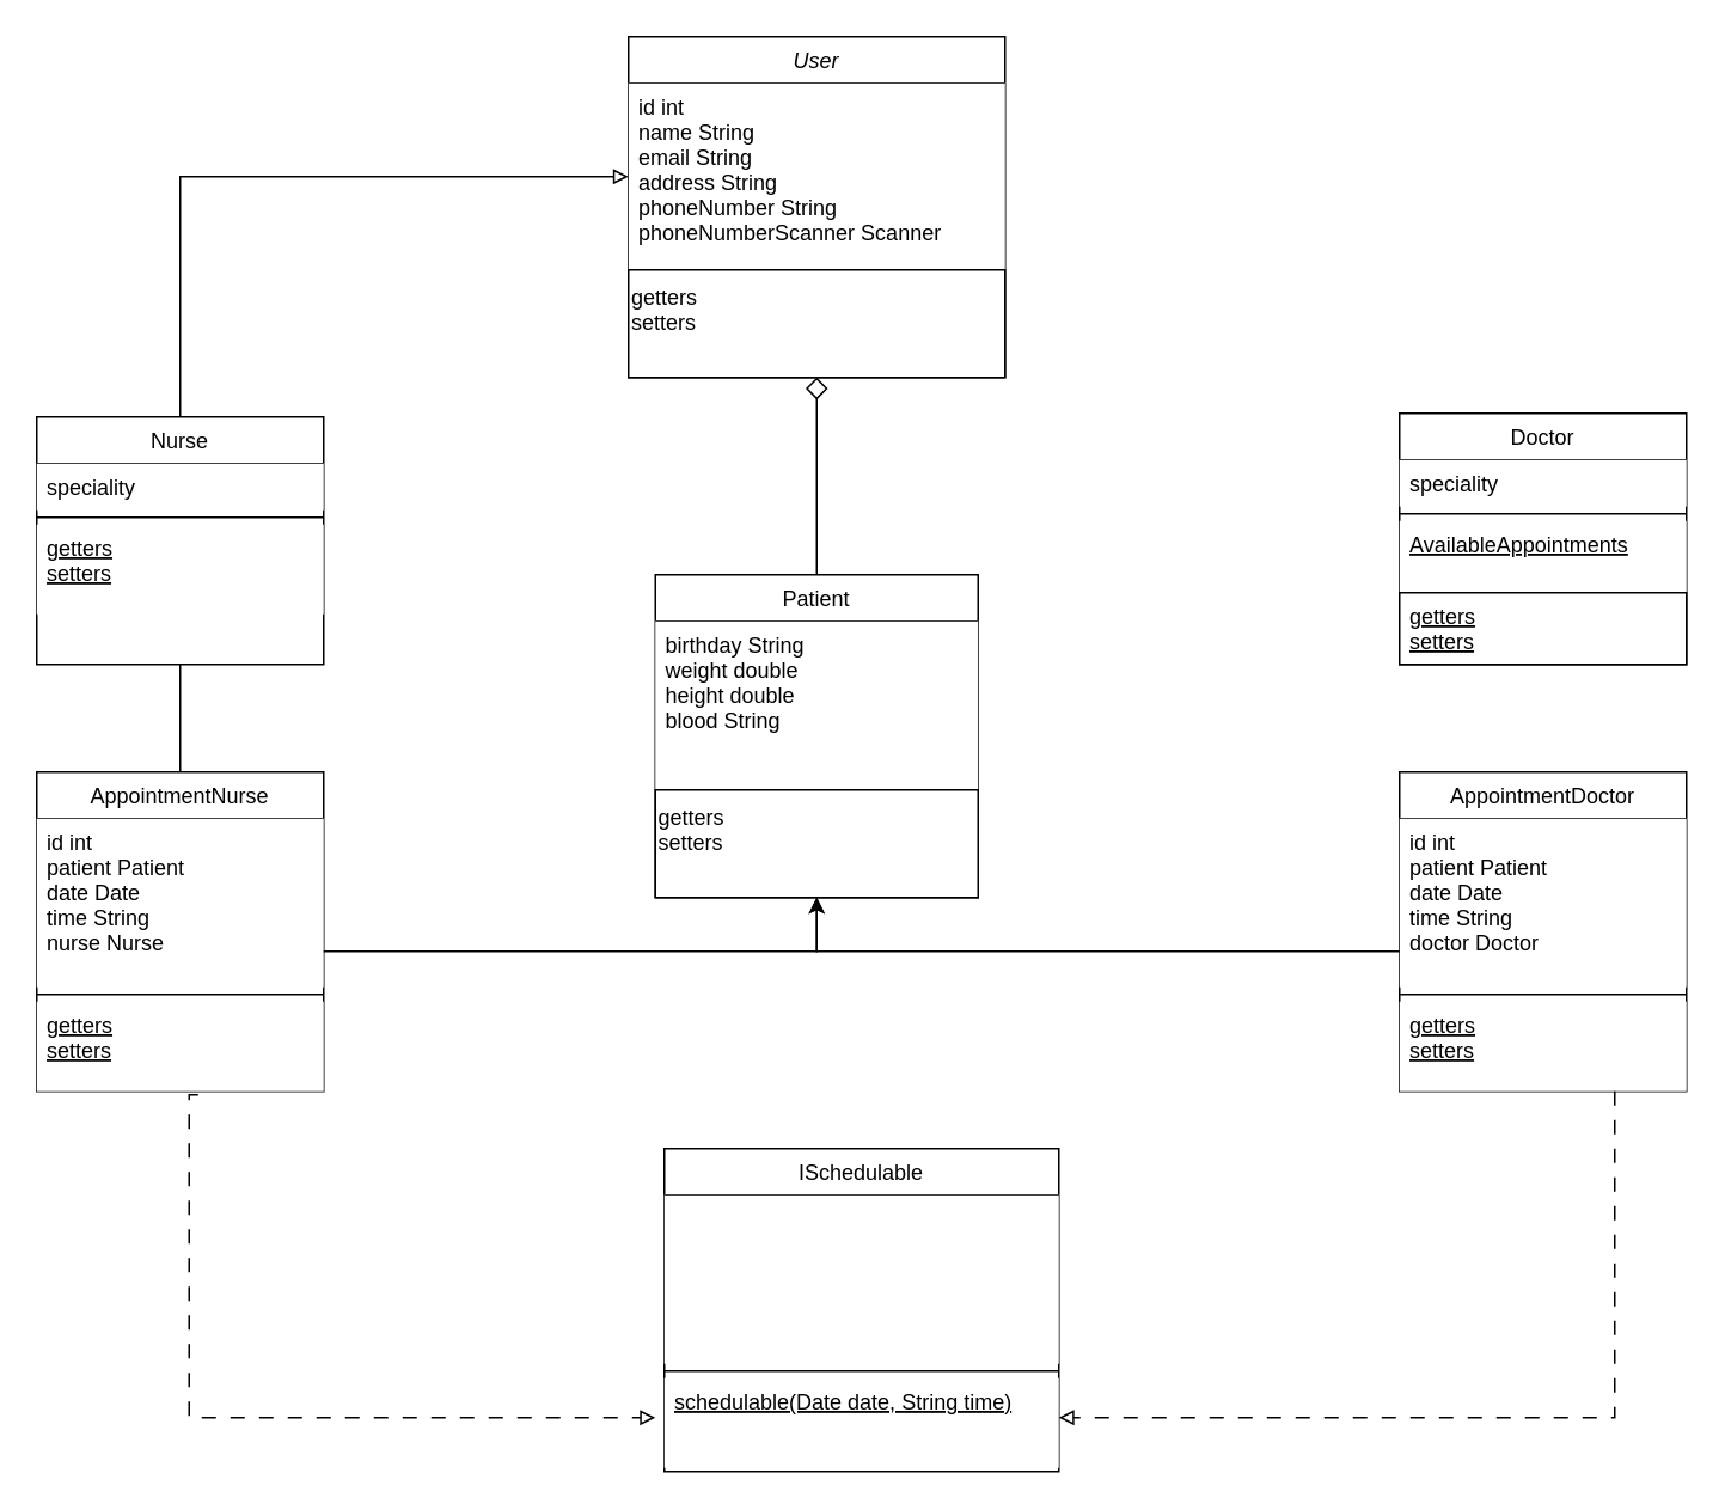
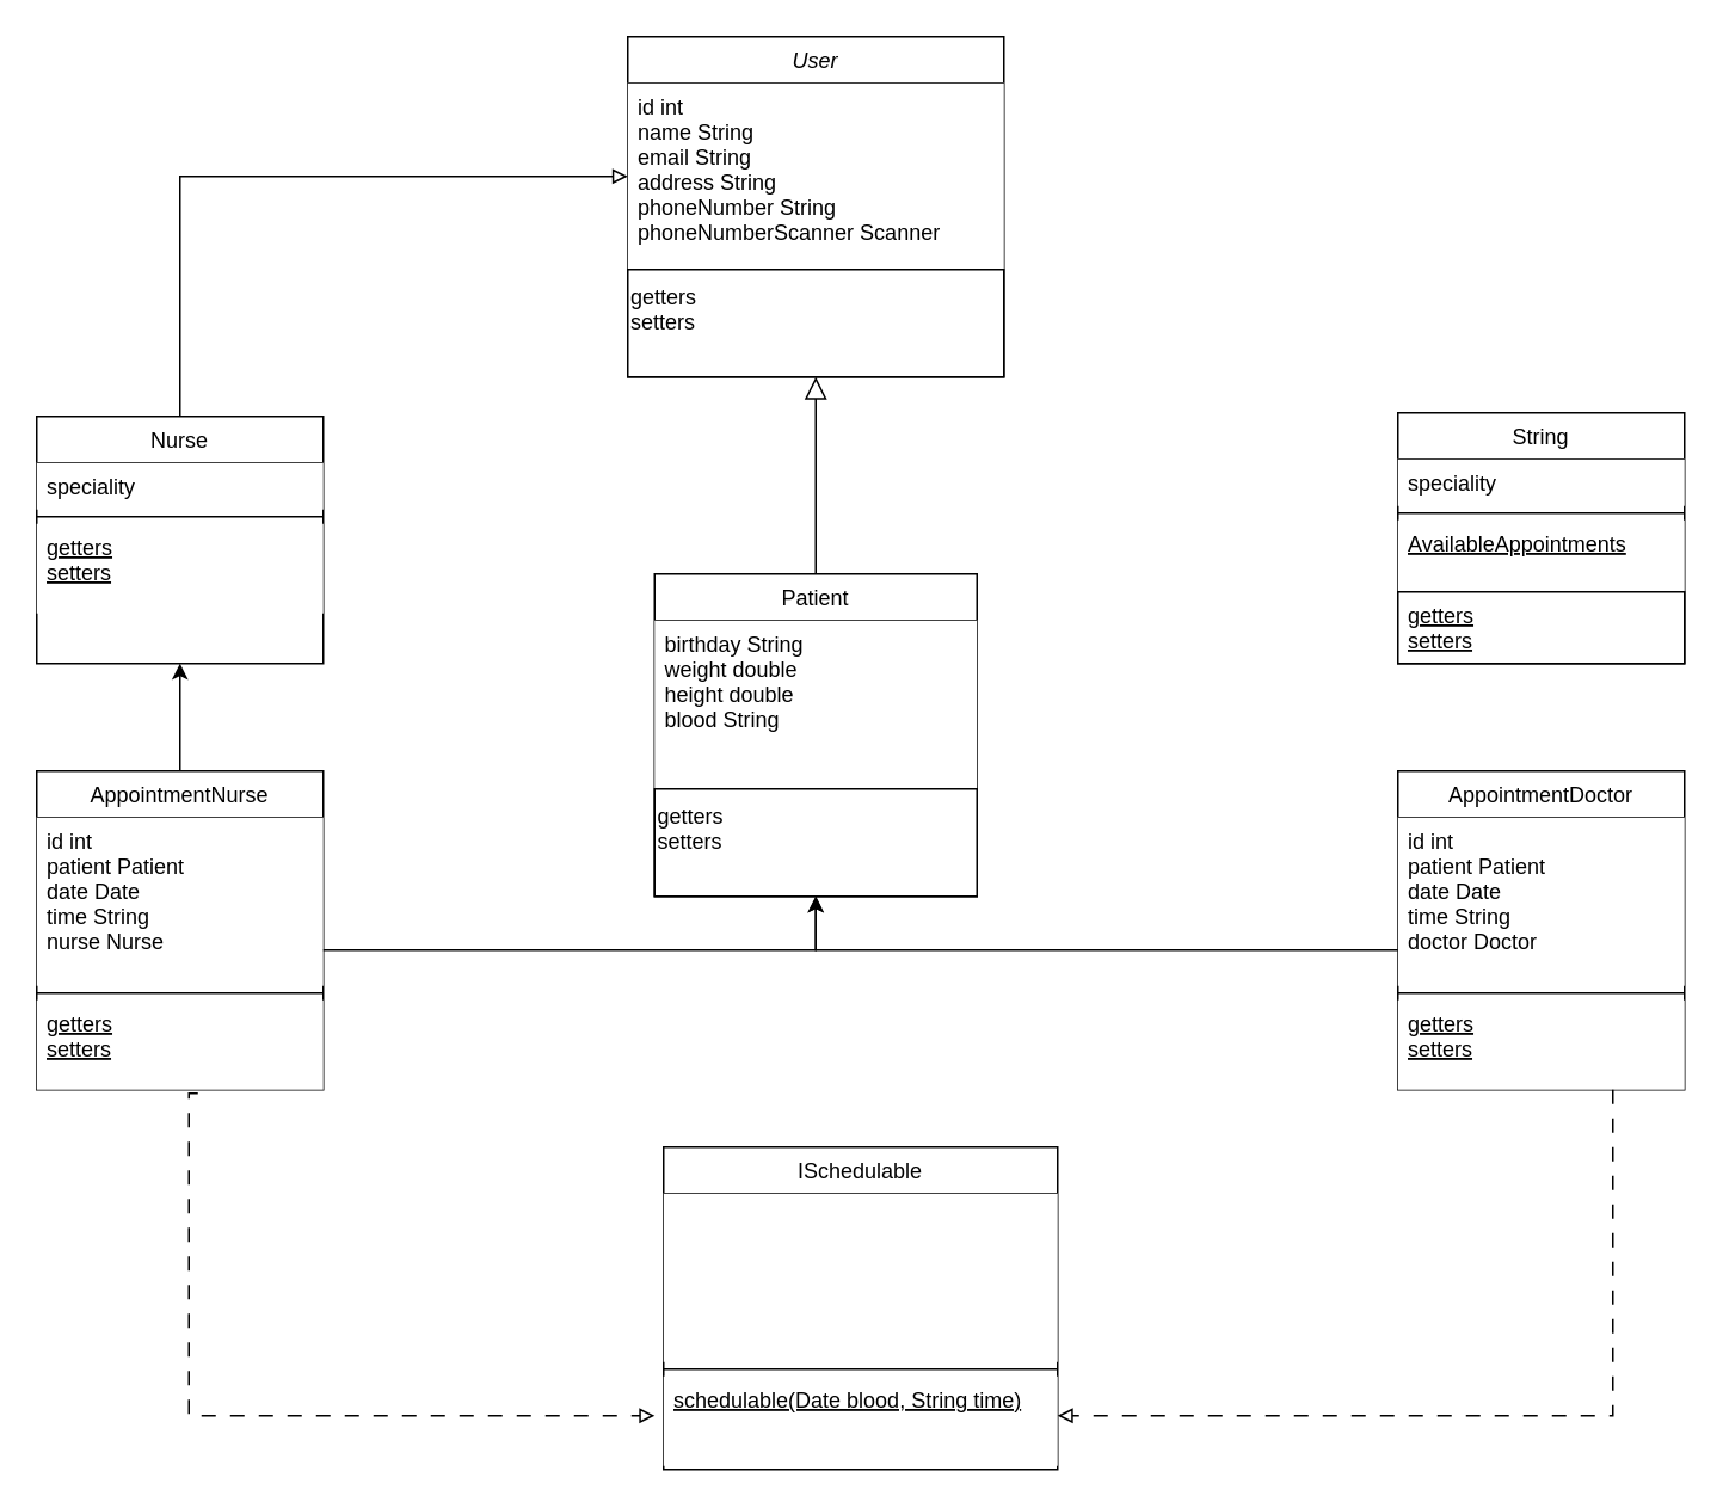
- <mxCell id="13" value="" style="endArrow=diamond;endSize=10;endFill=0;shadow=0;strokeWidth=1;rounded=0;edgeStyle=elbowEdgeStyle;elbow=vertical;" parent="1" source="10" target="2" edge="1"><mxGeometry width="160" relative="1" as="geometry"><mxPoint x="230" y="203" as="sourcePoint" /><mxPoint x="330" y="101" as="targetPoint" /></mxGeometry></mxCell>
+ <mxCell id="13" value="" style="endArrow=block;endSize=10;endFill=0;shadow=0;strokeWidth=1;rounded=0;edgeStyle=elbowEdgeStyle;elbow=vertical;" parent="1" source="10" target="2" edge="1"><mxGeometry width="160" relative="1" as="geometry"><mxPoint x="230" y="203" as="sourcePoint" /><mxPoint x="330" y="101" as="targetPoint" /></mxGeometry></mxCell>
- <mxCell id="5" value="Doctor" style="swimlane;fontStyle=0;align=center;verticalAlign=top;childLayout=stackLayout;horizontal=1;startSize=26;horizontalStack=0;resizeParent=1;resizeLast=0;collapsible=1;marginBottom=0;rounded=0;shadow=0;strokeWidth=1;" parent="1" vertex="1"><mxGeometry x="780" y="230" width="160" height="140" as="geometry"><mxRectangle x="130" y="380" width="160" height="26" as="alternateBounds" /></mxGeometry></mxCell>
+ <mxCell id="5" value="String" style="swimlane;fontStyle=0;align=center;verticalAlign=top;childLayout=stackLayout;horizontal=1;startSize=26;horizontalStack=0;resizeParent=1;resizeLast=0;collapsible=1;marginBottom=0;rounded=0;shadow=0;strokeWidth=1;" parent="1" vertex="1"><mxGeometry x="780" y="230" width="160" height="140" as="geometry"><mxRectangle x="130" y="380" width="160" height="26" as="alternateBounds" /></mxGeometry></mxCell>
- <mxCell id="19" style="edgeStyle=orthogonalEdgeStyle;rounded=0;orthogonalLoop=1;jettySize=auto;html=1;entryX=0.5;entryY=1;entryDx=0;entryDy=0;endArrow=none;" parent="1" source="20" target="15" edge="1"><mxGeometry relative="1" as="geometry" /></mxCell>
+ <mxCell id="19" style="edgeStyle=orthogonalEdgeStyle;rounded=0;orthogonalLoop=1;jettySize=auto;html=1;entryX=0.5;entryY=1;entryDx=0;entryDy=0;" parent="1" source="20" target="15" edge="1"><mxGeometry relative="1" as="geometry" /></mxCell>
- <mxCell id="31" value="schedulable(Date date, String time)" style="text;align=left;verticalAlign=top;spacingLeft=4;spacingRight=4;overflow=hidden;rotatable=0;points=[[0,0.5],[1,0.5]];portConstraint=eastwest;fontStyle=4;fillColor=default;" parent="28" vertex="1"><mxGeometry y="128" width="220" height="50" as="geometry" /></mxCell>
+ <mxCell id="31" value="schedulable(Date blood, String time)" style="text;align=left;verticalAlign=top;spacingLeft=4;spacingRight=4;overflow=hidden;rotatable=0;points=[[0,0.5],[1,0.5]];portConstraint=eastwest;fontStyle=4;fillColor=default;" parent="28" vertex="1"><mxGeometry y="128" width="220" height="50" as="geometry" /></mxCell>
